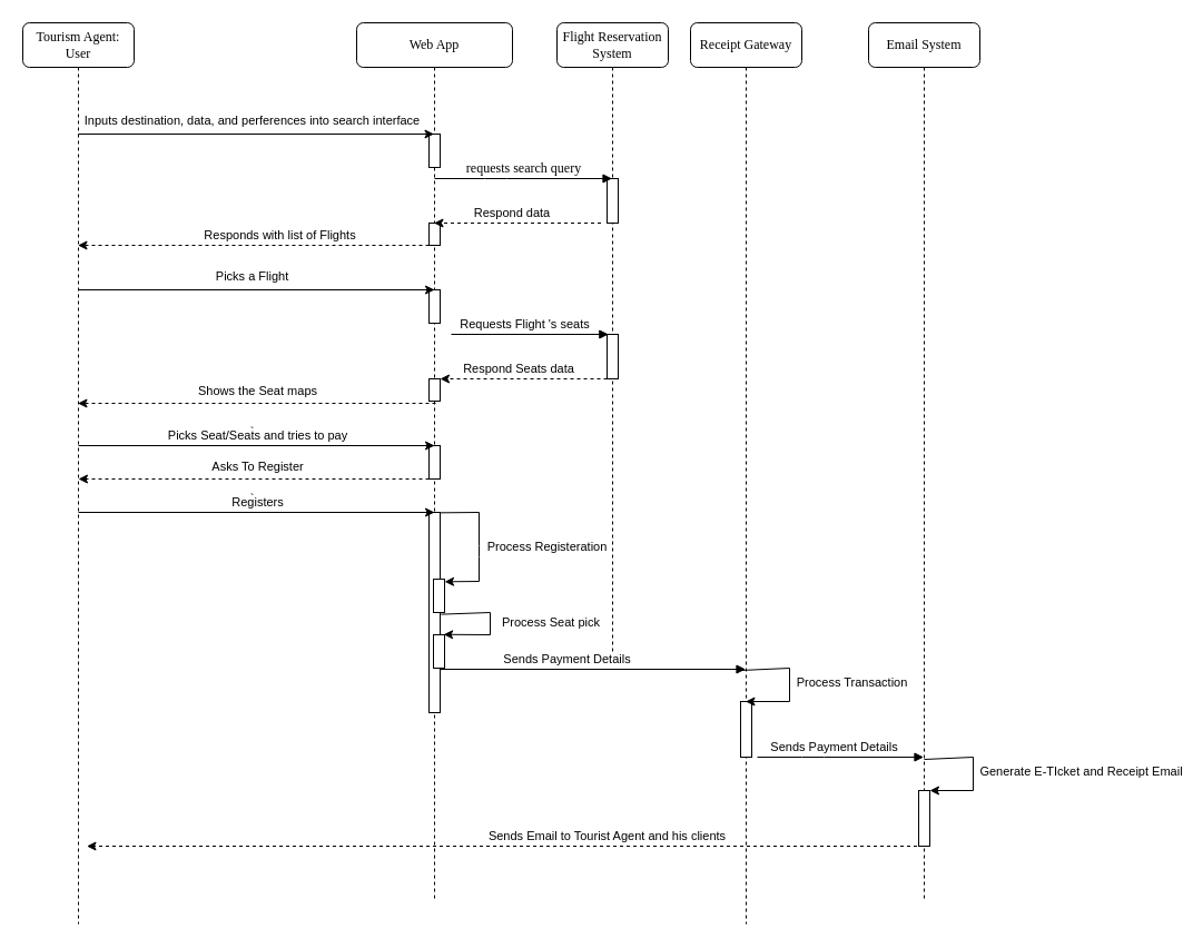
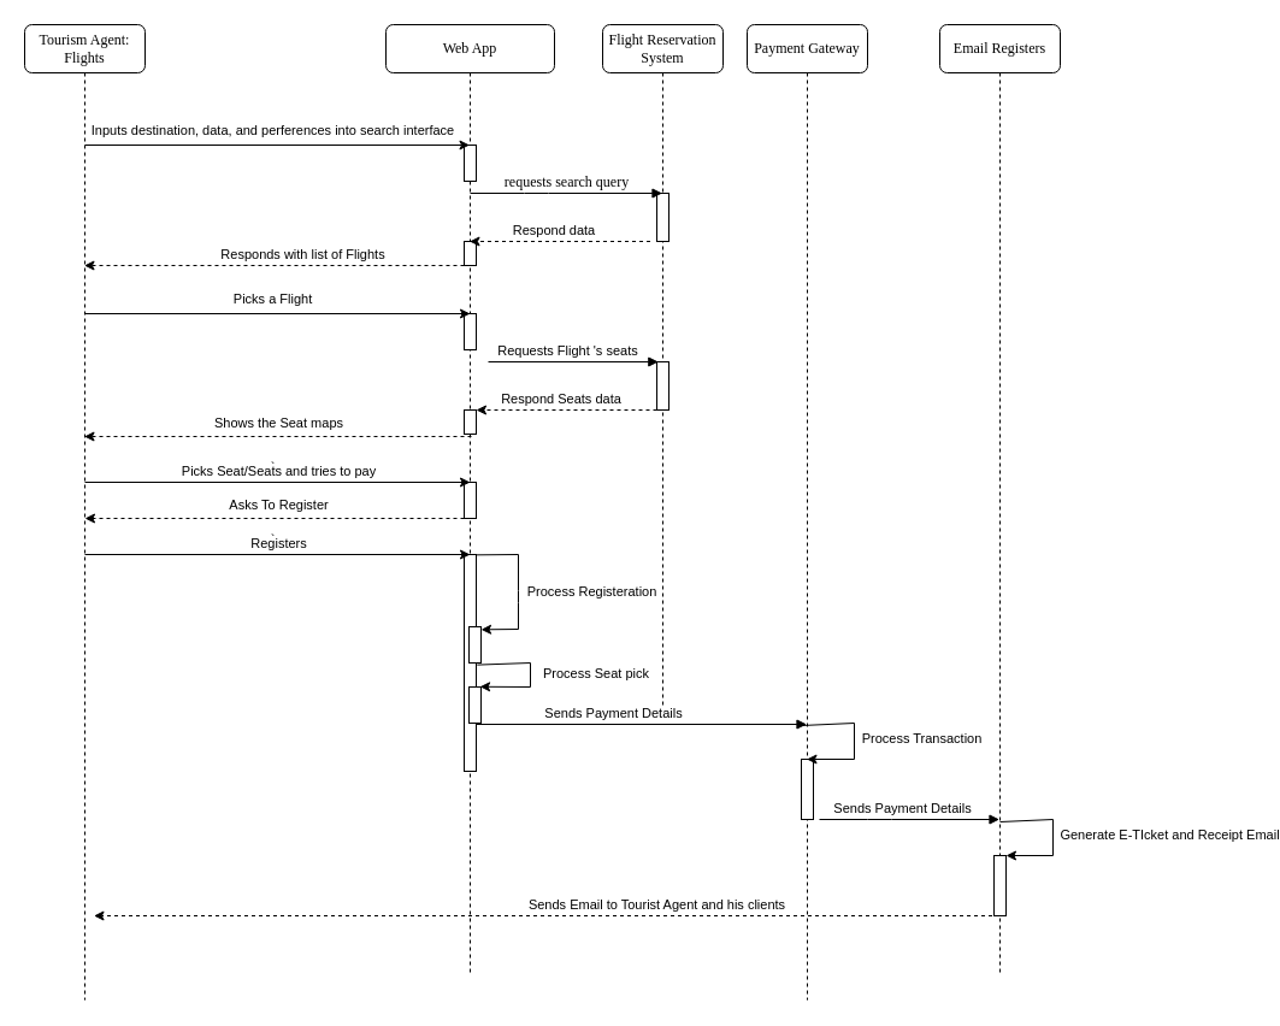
- <mxCell id="35" value="Tourism Agent: User" style="shape=umlLifeline;perimeter=lifelinePerimeter;whiteSpace=wrap;html=1;container=1;collapsible=0;recursiveResize=0;outlineConnect=0;rounded=1;shadow=0;comic=0;labelBackgroundColor=none;strokeWidth=1;fontFamily=Verdana;fontSize=12;align=center;" parent="1" vertex="1"><mxGeometry x="20" y="20" width="100" height="810" as="geometry" /></mxCell>
+ <mxCell id="35" value="Tourism Agent: Flights" style="shape=umlLifeline;perimeter=lifelinePerimeter;whiteSpace=wrap;html=1;container=1;collapsible=0;recursiveResize=0;outlineConnect=0;rounded=1;shadow=0;comic=0;labelBackgroundColor=none;strokeWidth=1;fontFamily=Verdana;fontSize=12;align=center;" parent="1" vertex="1"><mxGeometry x="20" y="20" width="100" height="810" as="geometry" /></mxCell>
- <mxCell id="7" value="Receipt Gateway" style="shape=umlLifeline;perimeter=lifelinePerimeter;whiteSpace=wrap;html=1;container=1;collapsible=0;recursiveResize=0;outlineConnect=0;rounded=1;shadow=0;comic=0;labelBackgroundColor=none;strokeWidth=1;fontFamily=Verdana;fontSize=12;align=center;" parent="1" vertex="1"><mxGeometry x="620" y="20" width="100" height="810" as="geometry" /></mxCell>
+ <mxCell id="7" value="Payment Gateway" style="shape=umlLifeline;perimeter=lifelinePerimeter;whiteSpace=wrap;html=1;container=1;collapsible=0;recursiveResize=0;outlineConnect=0;rounded=1;shadow=0;comic=0;labelBackgroundColor=none;strokeWidth=1;fontFamily=Verdana;fontSize=12;align=center;" parent="1" vertex="1"><mxGeometry x="620" y="20" width="100" height="810" as="geometry" /></mxCell>
- <mxCell id="11" value="Email System&lt;br&gt;" style="shape=umlLifeline;perimeter=lifelinePerimeter;whiteSpace=wrap;html=1;container=1;collapsible=0;recursiveResize=0;outlineConnect=0;rounded=1;shadow=0;comic=0;labelBackgroundColor=none;strokeWidth=1;fontFamily=Verdana;fontSize=12;align=center;" parent="1" vertex="1"><mxGeometry x="780" y="20" width="100" height="790" as="geometry" /></mxCell>
+ <mxCell id="11" value="Email Registers&lt;br&gt;" style="shape=umlLifeline;perimeter=lifelinePerimeter;whiteSpace=wrap;html=1;container=1;collapsible=0;recursiveResize=0;outlineConnect=0;rounded=1;shadow=0;comic=0;labelBackgroundColor=none;strokeWidth=1;fontFamily=Verdana;fontSize=12;align=center;" parent="1" vertex="1"><mxGeometry x="780" y="20" width="100" height="790" as="geometry" /></mxCell>
